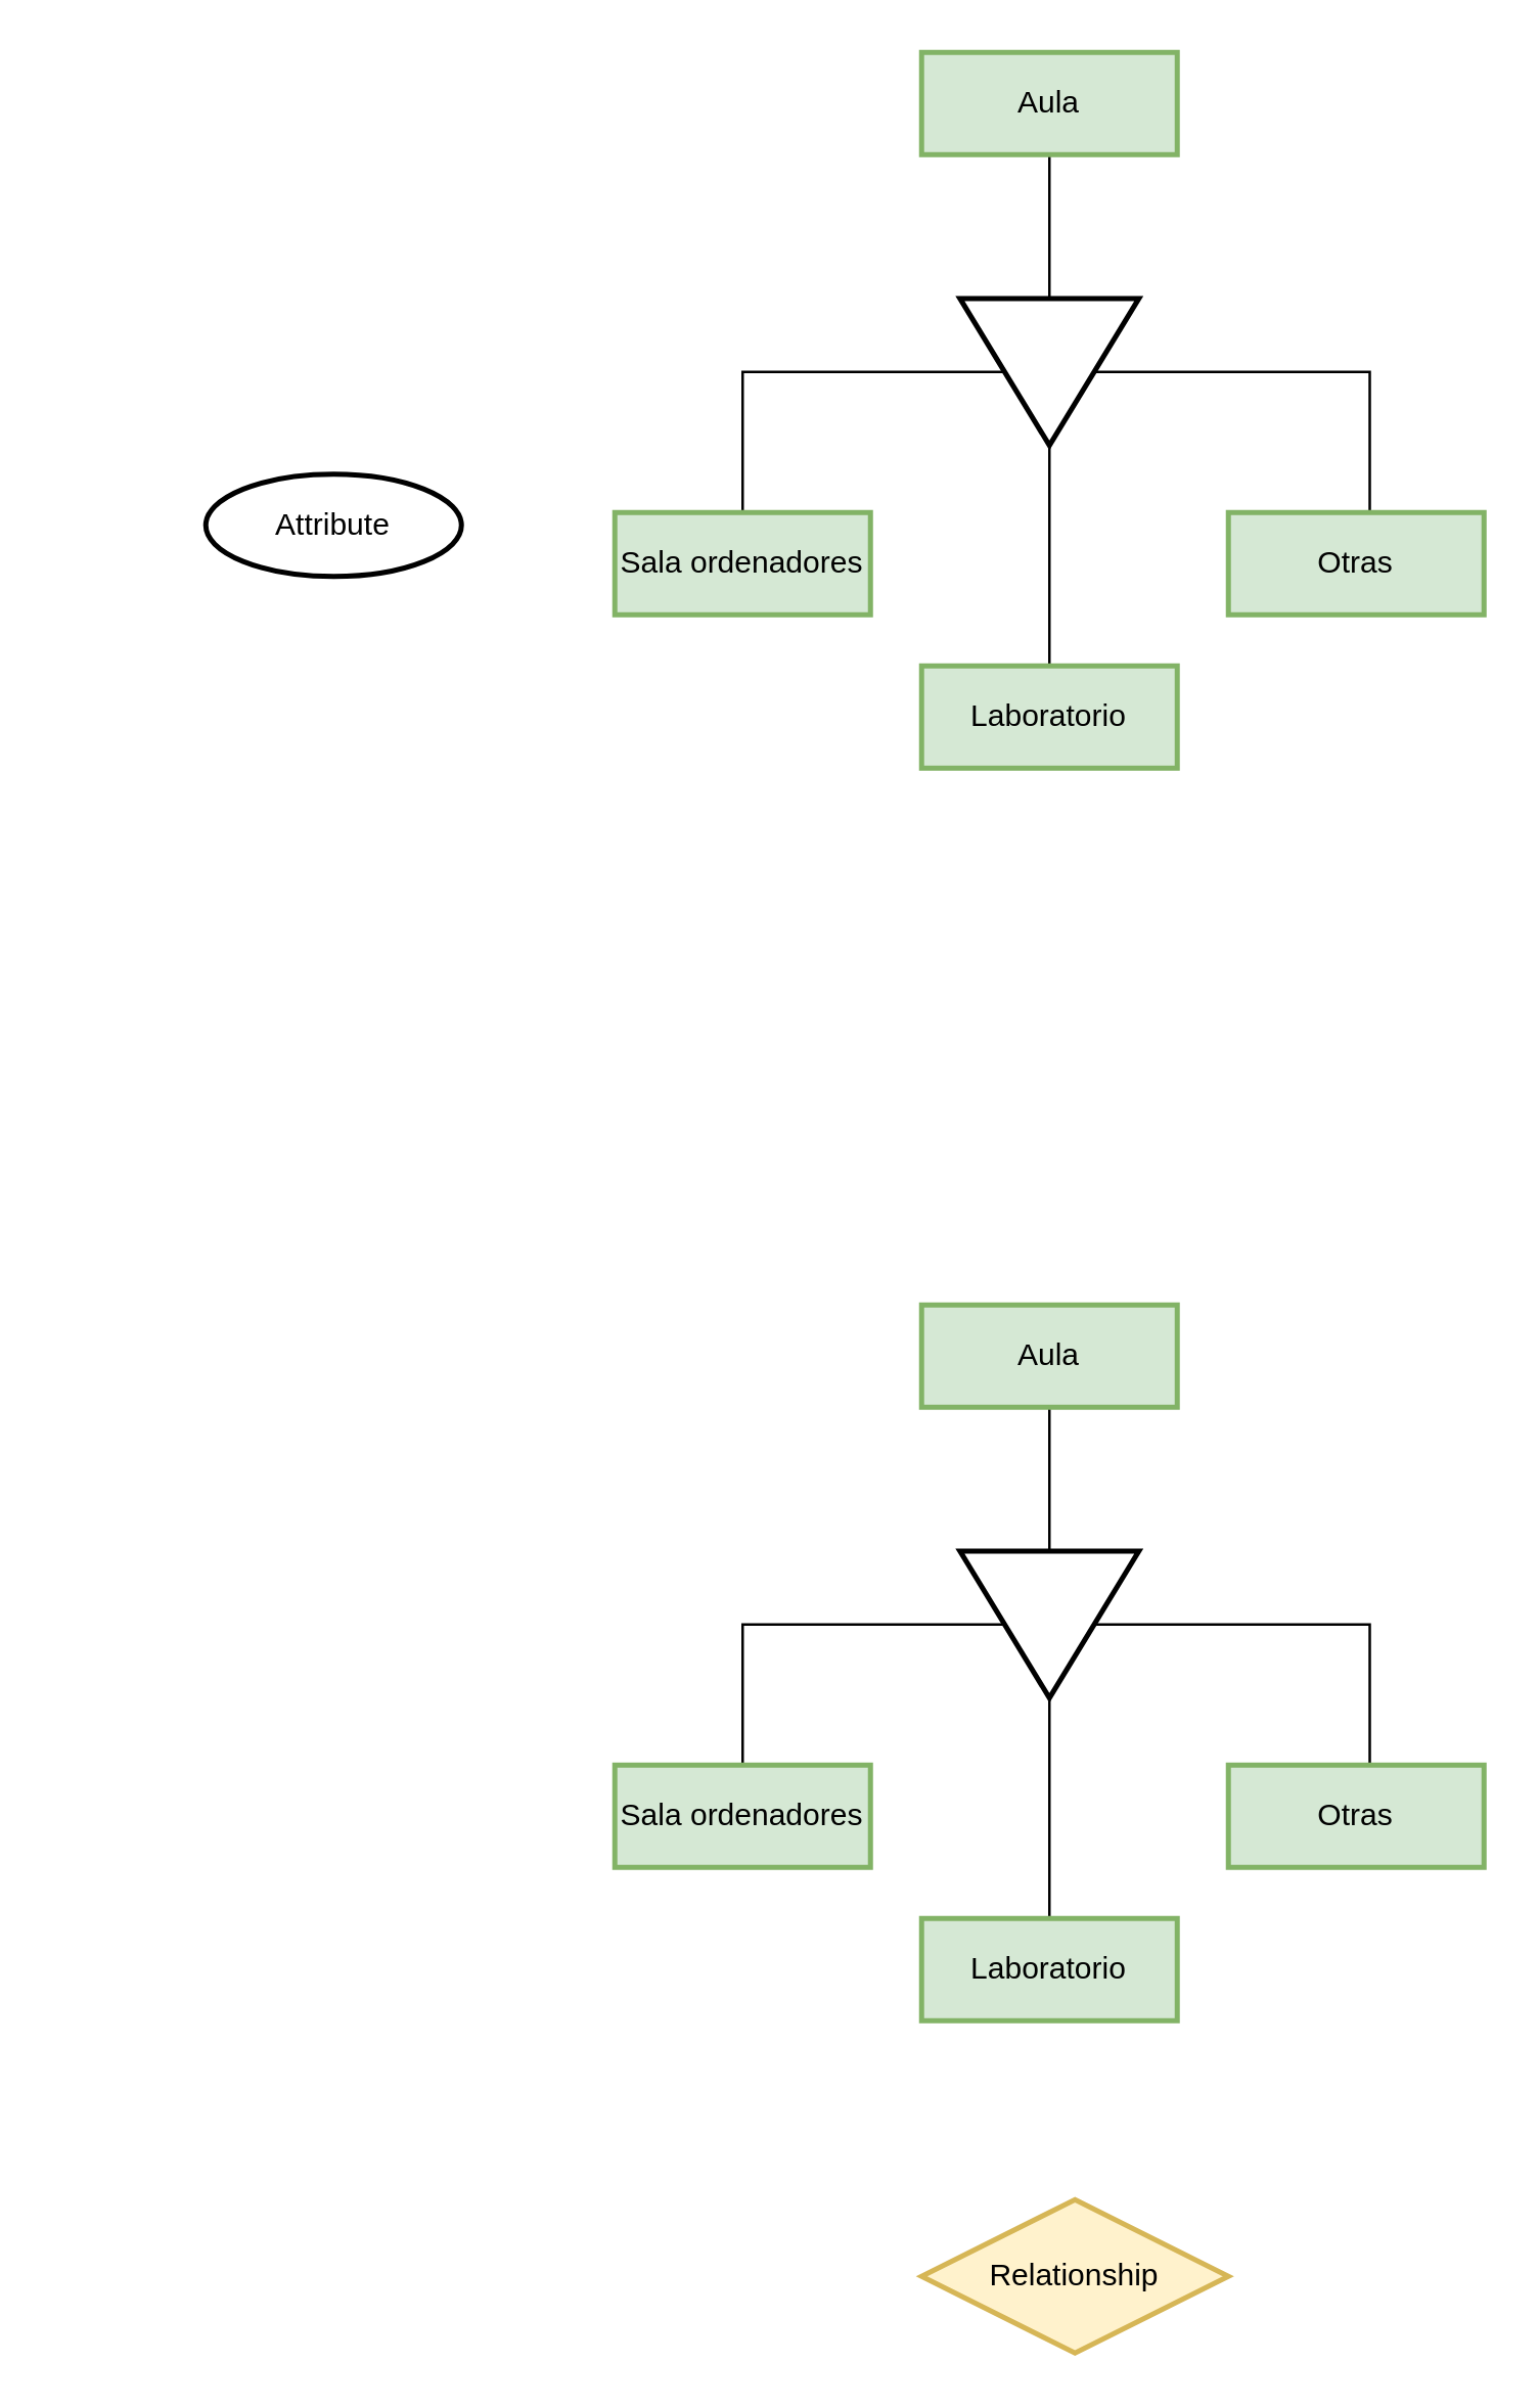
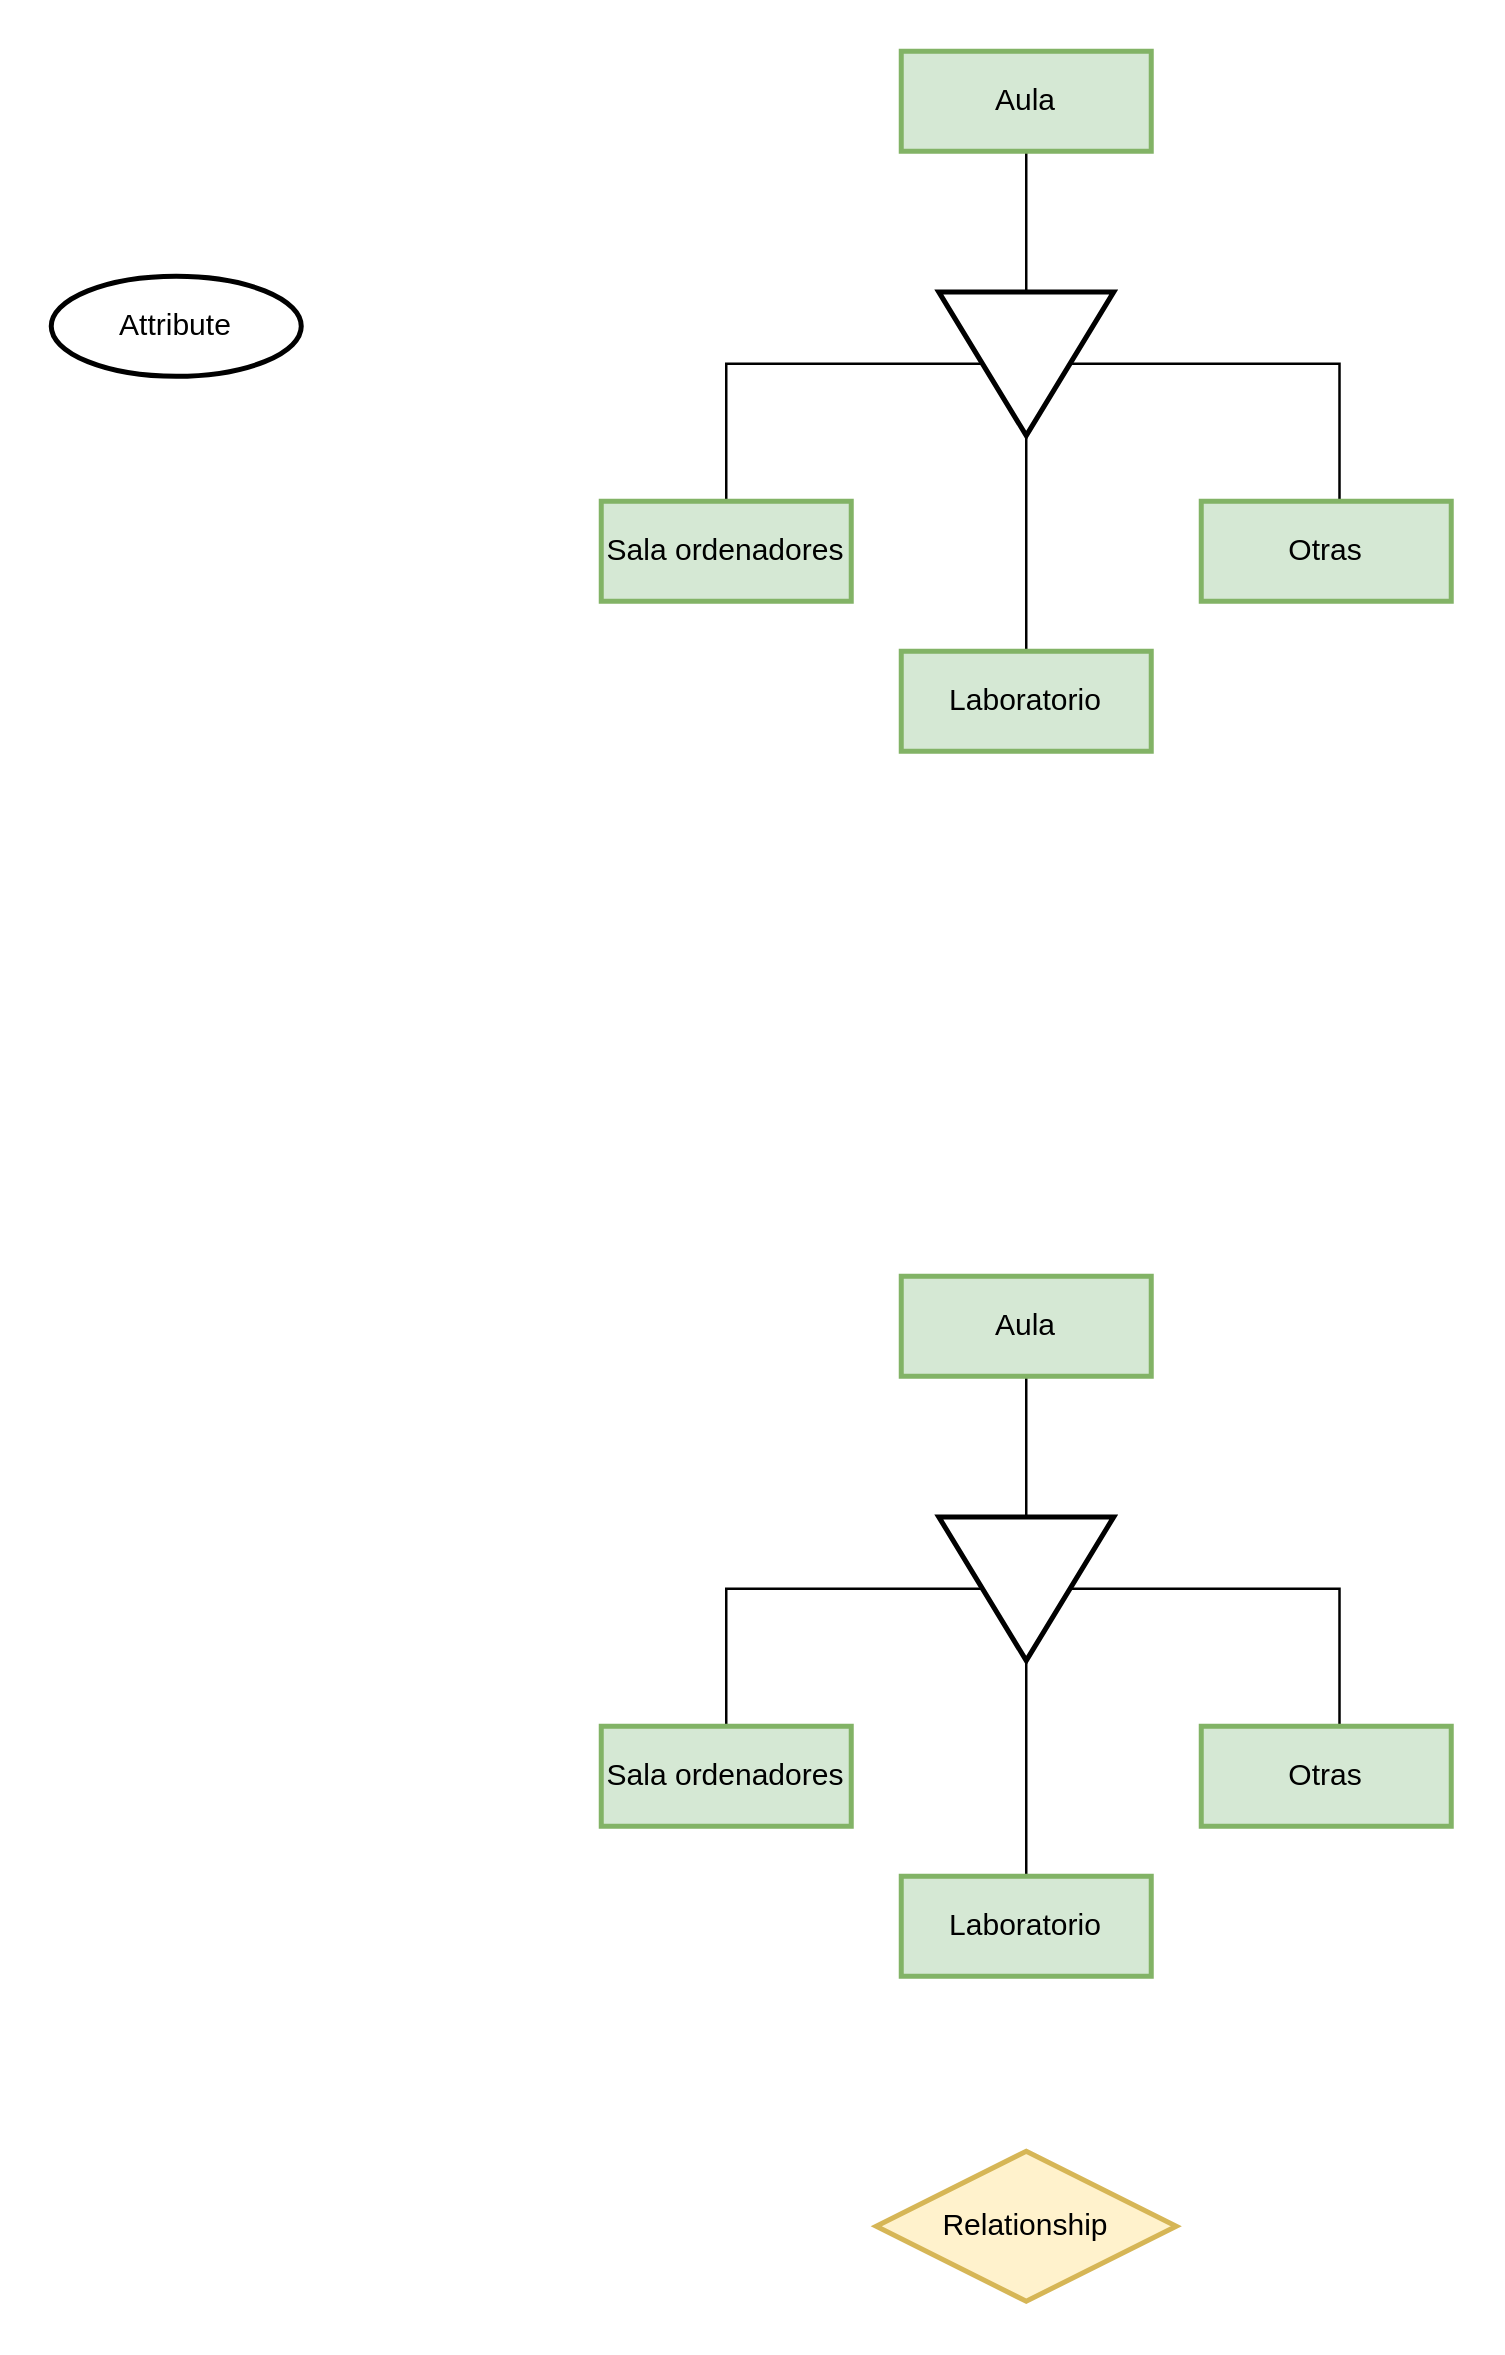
- <mxCell id="2" value="Attribute" style="ellipse;whiteSpace=wrap;html=1;align=center;strokeWidth=2;" parent="1" vertex="1"><mxGeometry x="80" y="185" width="100" height="40" as="geometry" /></mxCell>
+ <mxCell id="2" value="Attribute" style="ellipse;whiteSpace=wrap;html=1;align=center;strokeWidth=2;" parent="1" vertex="1"><mxGeometry x="20" y="110" width="100" height="40" as="geometry" /></mxCell>
- <mxCell id="5" value="Relationship" style="shape=rhombus;perimeter=rhombusPerimeter;whiteSpace=wrap;html=1;align=center;fillColor=#fff2cc;strokeColor=#d6b656;strokeWidth=2;" parent="1" vertex="1"><mxGeometry x="360" y="860" width="120" height="60" as="geometry" /></mxCell>
+ <mxCell id="5" value="Relationship" style="shape=rhombus;perimeter=rhombusPerimeter;whiteSpace=wrap;html=1;align=center;fillColor=#fff2cc;strokeColor=#d6b656;strokeWidth=2;" parent="1" vertex="1"><mxGeometry x="350" y="860" width="120" height="60" as="geometry" /></mxCell>
